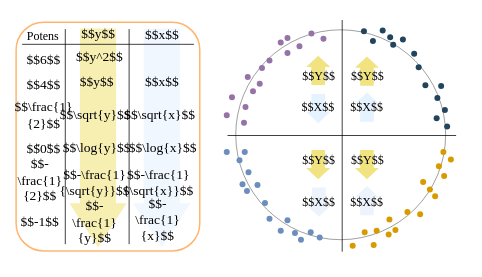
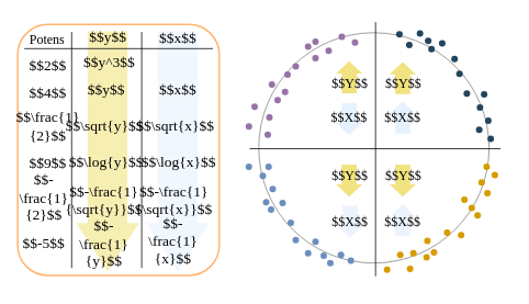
- <mxCell id="97" value="$$y^2$$" style="text;html=1;strokeColor=none;fillColor=none;align=center;verticalAlign=middle;whiteSpace=wrap;rounded=0;strokeWidth=1;fontFamily=Verdana;fontSize=18;" vertex="1" parent="1"><mxGeometry x="101.878" y="60.63" width="61.135" height="28.241" as="geometry" /></mxCell>
+ <mxCell id="97" value="$$y^3$$" style="text;html=1;strokeColor=none;fillColor=none;align=center;verticalAlign=middle;whiteSpace=wrap;rounded=0;strokeWidth=1;fontFamily=Verdana;fontSize=18;" vertex="1" parent="1"><mxGeometry x="101.878" y="60.63" width="61.135" height="28.241" as="geometry" /></mxCell>
- <mxCell id="91" value="$$6$$" style="text;html=1;strokeColor=none;fillColor=none;align=center;verticalAlign=middle;whiteSpace=wrap;rounded=0;strokeWidth=1;fontFamily=Verdana;fontSize=18;" vertex="1" parent="1"><mxGeometry x="25.459" y="62.019" width="65.502" height="33.889" as="geometry" /></mxCell>
+ <mxCell id="91" value="$$2$$" style="text;html=1;strokeColor=none;fillColor=none;align=center;verticalAlign=middle;whiteSpace=wrap;rounded=0;strokeWidth=1;fontFamily=Verdana;fontSize=18;" vertex="1" parent="1"><mxGeometry x="25.459" y="62.019" width="65.502" height="33.889" as="geometry" /></mxCell>
- <mxCell id="94" value="$$0$$" style="text;html=1;strokeColor=none;fillColor=none;align=center;verticalAlign=middle;whiteSpace=wrap;rounded=0;strokeWidth=1;fontFamily=Verdana;fontSize=18;" vertex="1" parent="1"><mxGeometry x="25.459" y="181.5" width="65.502" height="33.889" as="geometry" /></mxCell>
+ <mxCell id="94" value="$$9$$" style="text;html=1;strokeColor=none;fillColor=none;align=center;verticalAlign=middle;whiteSpace=wrap;rounded=0;strokeWidth=1;fontFamily=Verdana;fontSize=18;" vertex="1" parent="1"><mxGeometry x="25.459" y="181.5" width="65.502" height="33.889" as="geometry" /></mxCell>
- <mxCell id="96" value="$$-1$$" style="text;html=1;strokeColor=none;fillColor=none;align=center;verticalAlign=middle;whiteSpace=wrap;rounded=0;strokeWidth=1;fontFamily=Verdana;fontSize=18;" vertex="1" parent="1"><mxGeometry x="20" y="278.13" width="65.502" height="33.889" as="geometry" /></mxCell>
+ <mxCell id="96" value="$$-5$$" style="text;html=1;strokeColor=none;fillColor=none;align=center;verticalAlign=middle;whiteSpace=wrap;rounded=0;strokeWidth=1;fontFamily=Verdana;fontSize=18;" vertex="1" parent="1"><mxGeometry x="20" y="278.13" width="65.502" height="33.889" as="geometry" /></mxCell>
